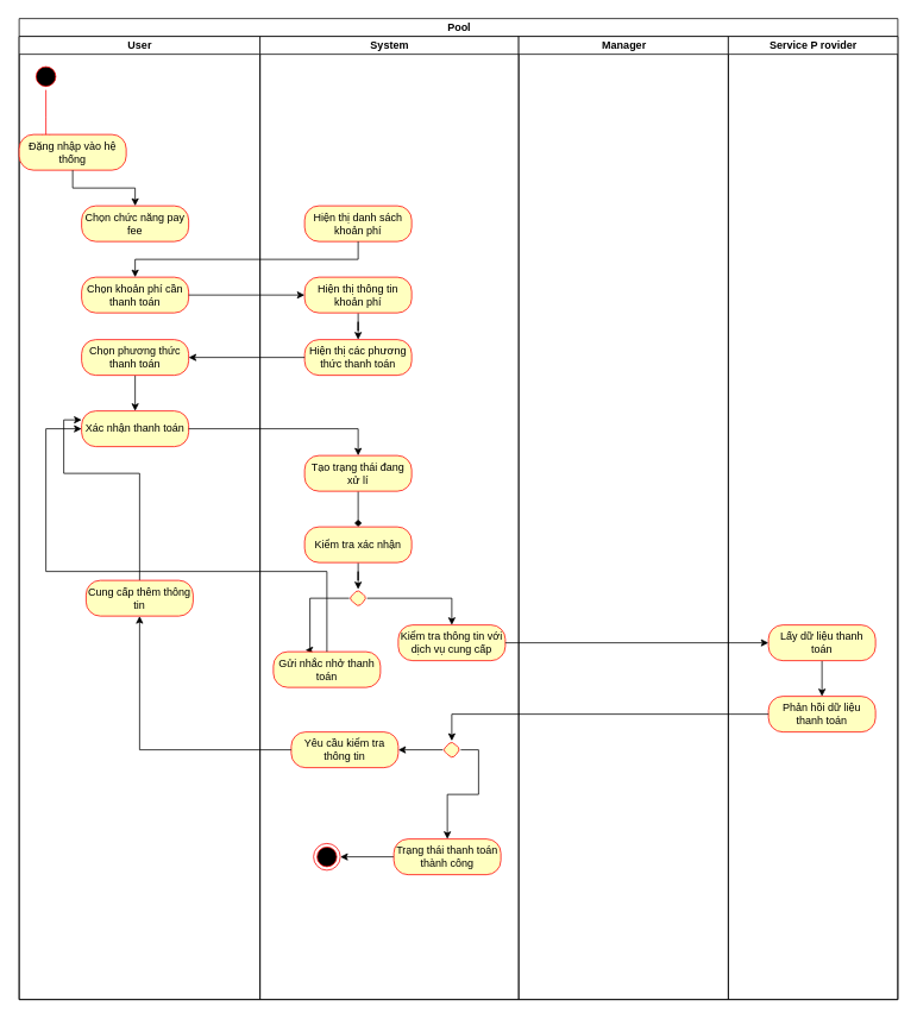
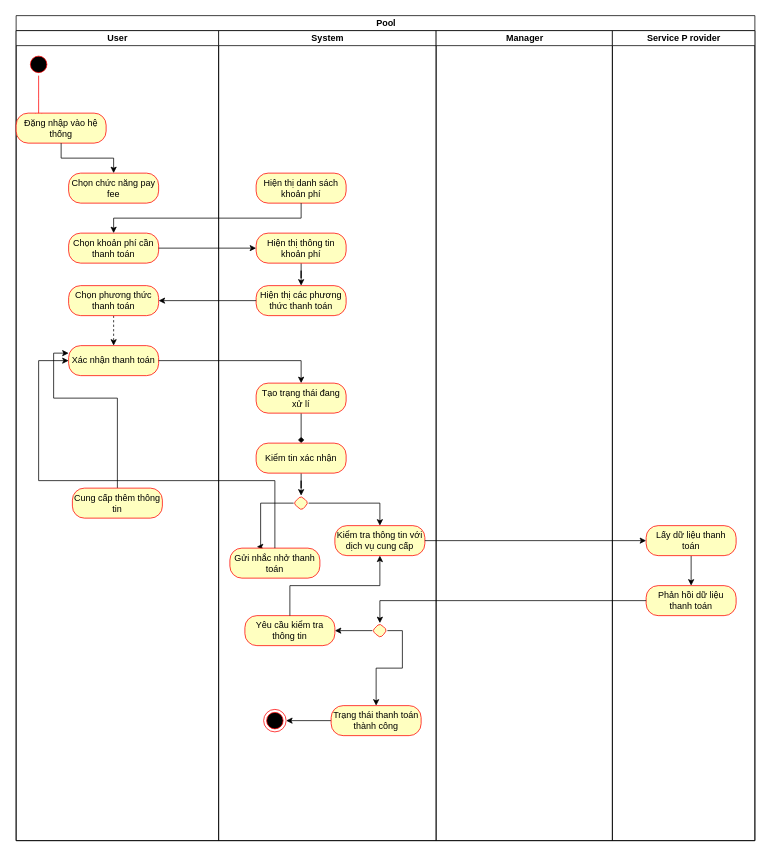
- <mxCell id="10" value="" style="edgeStyle=orthogonalEdgeStyle;rounded=0;orthogonalLoop=1;jettySize=auto;html=1;" edge="1" parent="3" source="11" target="12"><mxGeometry relative="1" as="geometry" /></mxCell>
+ <mxCell id="10" value="" style="edgeStyle=orthogonalEdgeStyle;rounded=0;orthogonalLoop=1;jettySize=auto;html=1;dashed=1;" edge="1" parent="3" source="11" target="12"><mxGeometry relative="1" as="geometry" /></mxCell>
- <mxCell id="34" value="Kiểm tra xác nhận" style="rounded=1;whiteSpace=wrap;html=1;arcSize=40;fontColor=#000000;fillColor=#ffffc0;strokeColor=#ff0000;" vertex="1" parent="15"><mxGeometry x="50" y="550" width="120" height="40" as="geometry" /></mxCell>
+ <mxCell id="34" value="Kiểm tin xác nhận" style="rounded=1;whiteSpace=wrap;html=1;arcSize=40;fontColor=#000000;fillColor=#ffffc0;strokeColor=#ff0000;" vertex="1" parent="15"><mxGeometry x="50" y="550" width="120" height="40" as="geometry" /></mxCell>
- <mxCell id="47" value="" style="edgeStyle=orthogonalEdgeStyle;rounded=0;orthogonalLoop=1;jettySize=auto;html=1;" edge="1" parent="2" source="28" target="14"><mxGeometry relative="1" as="geometry" /></mxCell>
+ <mxCell id="47" value="" style="edgeStyle=orthogonalEdgeStyle;rounded=0;orthogonalLoop=1;jettySize=auto;html=1;" edge="1" parent="2" source="28" target="24"><mxGeometry relative="1" as="geometry" /></mxCell>
